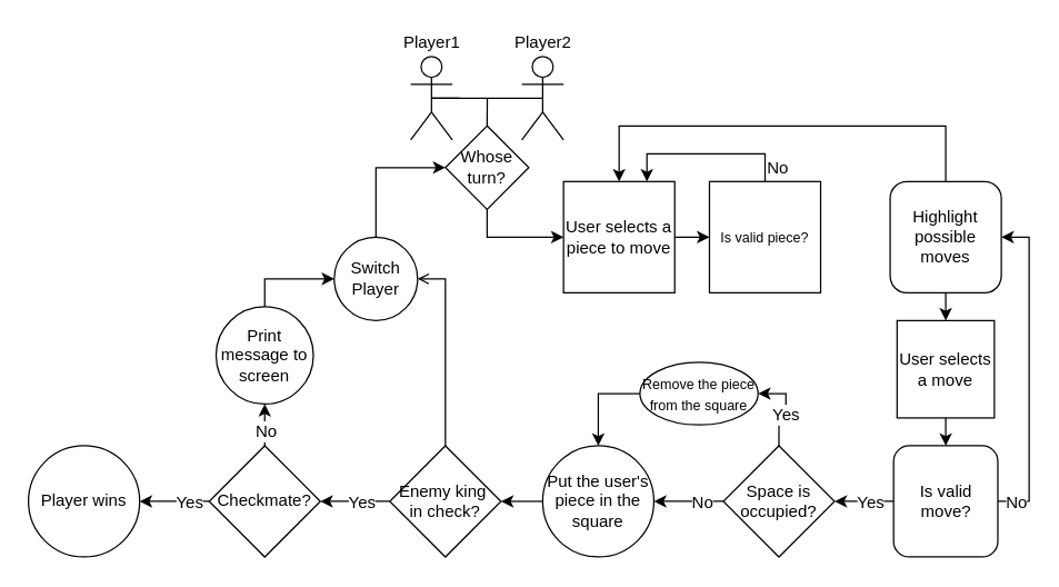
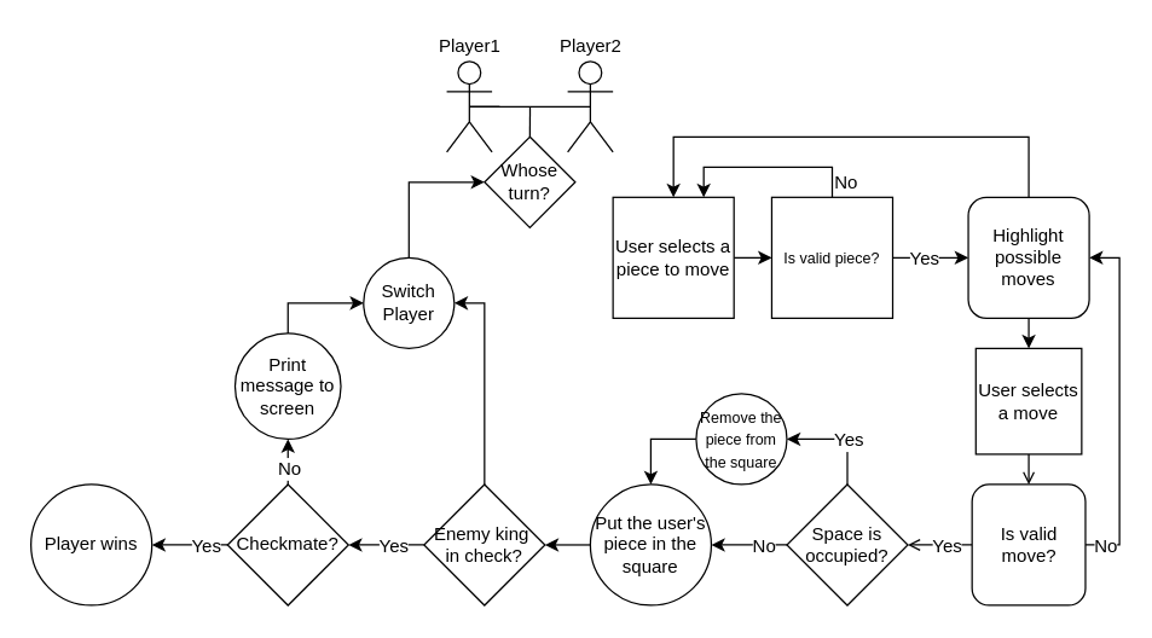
- <mxCell id="5" style="edgeStyle=orthogonalEdgeStyle;rounded=0;orthogonalLoop=1;jettySize=auto;html=1;exitX=0.5;exitY=1;exitDx=0;exitDy=0;entryX=0;entryY=0.5;entryDx=0;entryDy=0;endArrow=classic;endFill=1;" edge="1" parent="1" source="6" target="14"><mxGeometry relative="1" as="geometry" /></mxCell>
+ <mxCell id="17" style="edgeStyle=orthogonalEdgeStyle;rounded=0;orthogonalLoop=1;jettySize=auto;html=1;exitX=1;exitY=0.5;exitDx=0;exitDy=0;entryX=0;entryY=0.5;entryDx=0;entryDy=0;endArrow=classic;endFill=1;" edge="1" parent="1" source="19" target="22"><mxGeometry relative="1" as="geometry"><Array as="points"><mxPoint x="610" y="170" /><mxPoint x="610" y="170" /></Array></mxGeometry></mxCell>
+ <mxCell id="18" value="Yes" style="text;html=1;align=center;verticalAlign=middle;resizable=0;points=[];labelBackgroundColor=#ffffff;" vertex="1" connectable="0" parent="17"><mxGeometry x="-0.167" y="-3" relative="1" as="geometry"><mxPoint x="-0.83" y="-3" as="offset" /></mxGeometry></mxCell>
- <mxCell id="41" style="edgeStyle=orthogonalEdgeStyle;rounded=0;orthogonalLoop=1;jettySize=auto;html=1;exitX=0.5;exitY=0;exitDx=0;exitDy=0;entryX=1;entryY=0.5;entryDx=0;entryDy=0;endArrow=open;endFill=1;" edge="1" parent="1" source="42" target="52"><mxGeometry relative="1" as="geometry" /></mxCell>
+ <mxCell id="41" style="edgeStyle=orthogonalEdgeStyle;rounded=0;orthogonalLoop=1;jettySize=auto;html=1;exitX=0.5;exitY=0;exitDx=0;exitDy=0;entryX=1;entryY=0.5;entryDx=0;entryDy=0;endArrow=classic;endFill=1;" edge="1" parent="1" source="42" target="52"><mxGeometry relative="1" as="geometry" /></mxCell>
- <mxCell id="38" value="&lt;font style=&quot;font-size: 10px&quot;&gt;Remove the piece from the square&lt;/font&gt;" style="ellipse;whiteSpace=wrap;html=1;aspect=fixed;" vertex="1" parent="1"><mxGeometry x="460" y="260" width="85" height="45" as="geometry" /></mxCell>
+ <mxCell id="38" value="&lt;font style=&quot;font-size: 10px&quot;&gt;Remove the piece from the square&lt;/font&gt;" style="ellipse;whiteSpace=wrap;html=1;aspect=fixed;" vertex="1" parent="1"><mxGeometry x="460" y="260" width="60" height="60" as="geometry" /></mxCell>
- <mxCell id="23" style="edgeStyle=orthogonalEdgeStyle;rounded=0;orthogonalLoop=1;jettySize=auto;html=1;exitX=0.5;exitY=1;exitDx=0;exitDy=0;entryX=0.5;entryY=0;entryDx=0;entryDy=0;endArrow=classic;endFill=1;" edge="1" parent="1" source="24" target="29"><mxGeometry relative="1" as="geometry" /></mxCell>
+ <mxCell id="23" style="edgeStyle=orthogonalEdgeStyle;rounded=0;orthogonalLoop=1;jettySize=auto;html=1;exitX=0.5;exitY=1;exitDx=0;exitDy=0;entryX=0.5;entryY=0;entryDx=0;entryDy=0;endArrow=open;endFill=1;" edge="1" parent="1" source="24" target="29"><mxGeometry relative="1" as="geometry" /></mxCell>
- <mxCell id="27" style="edgeStyle=orthogonalEdgeStyle;rounded=0;orthogonalLoop=1;jettySize=auto;html=1;exitX=0;exitY=0.5;exitDx=0;exitDy=0;entryX=1;entryY=0.5;entryDx=0;entryDy=0;endArrow=classic;endFill=1;" edge="1" parent="1" source="29" target="36"><mxGeometry relative="1" as="geometry" /></mxCell>
+ <mxCell id="27" style="edgeStyle=orthogonalEdgeStyle;rounded=0;orthogonalLoop=1;jettySize=auto;html=1;exitX=0;exitY=0.5;exitDx=0;exitDy=0;entryX=1;entryY=0.5;entryDx=0;entryDy=0;endArrow=open;endFill=1;" edge="1" parent="1" source="29" target="36"><mxGeometry relative="1" as="geometry" /></mxCell>
